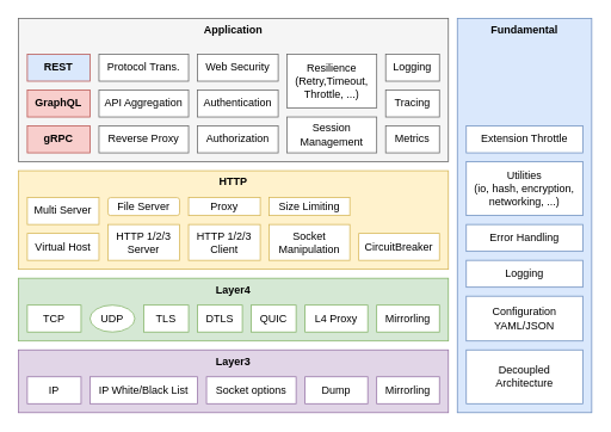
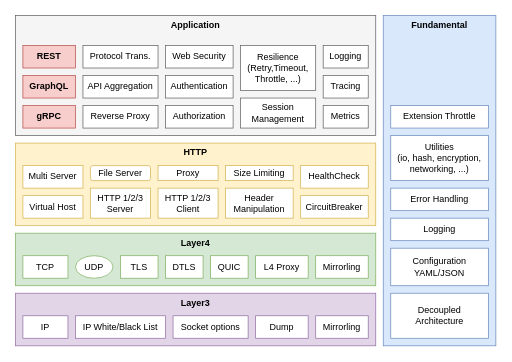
- <mxCell id="13" value="REST" style="rounded=0;whiteSpace=wrap;html=1;fillColor=#dae8fc;strokeColor=#b85450;verticalAlign=middle;fontSize=12;fontStyle=1;spacing=1;fontColor=#000000;" parent="1" vertex="1"><mxGeometry x="30" y="60" width="70" height="30" as="geometry" /></mxCell>
+ <mxCell id="13" value="REST" style="rounded=0;whiteSpace=wrap;html=1;fillColor=#f8cecc;strokeColor=#b85450;verticalAlign=middle;fontSize=12;fontStyle=1;spacing=1;fontColor=#000000;" parent="1" vertex="1"><mxGeometry x="30" y="60" width="70" height="30" as="geometry" /></mxCell>
+ <mxCell id="28" value="HealthCheck" style="rounded=0;whiteSpace=wrap;html=1;fontSize=12;fillColor=default;strokeColor=#d6b656;spacing=1;fontColor=#000000;" parent="1" vertex="1"><mxGeometry x="400" y="220" width="90" height="30" as="geometry" /></mxCell>
- <mxCell id="17" value="Socket&lt;br style=&quot;font-size: 12px;&quot;&gt;Manipulation" style="rounded=0;whiteSpace=wrap;html=1;fontSize=12;fillColor=default;strokeColor=#d6b656;spacing=1;fontColor=#000000;" parent="1" vertex="1"><mxGeometry x="300" y="250" width="90" height="40" as="geometry" /></mxCell>
+ <mxCell id="17" value="Header&lt;br style=&quot;font-size: 12px;&quot;&gt;Manipulation" style="rounded=0;whiteSpace=wrap;html=1;fontSize=12;fillColor=default;strokeColor=#d6b656;spacing=1;fontColor=#000000;" parent="1" vertex="1"><mxGeometry x="300" y="250" width="90" height="40" as="geometry" /></mxCell>
